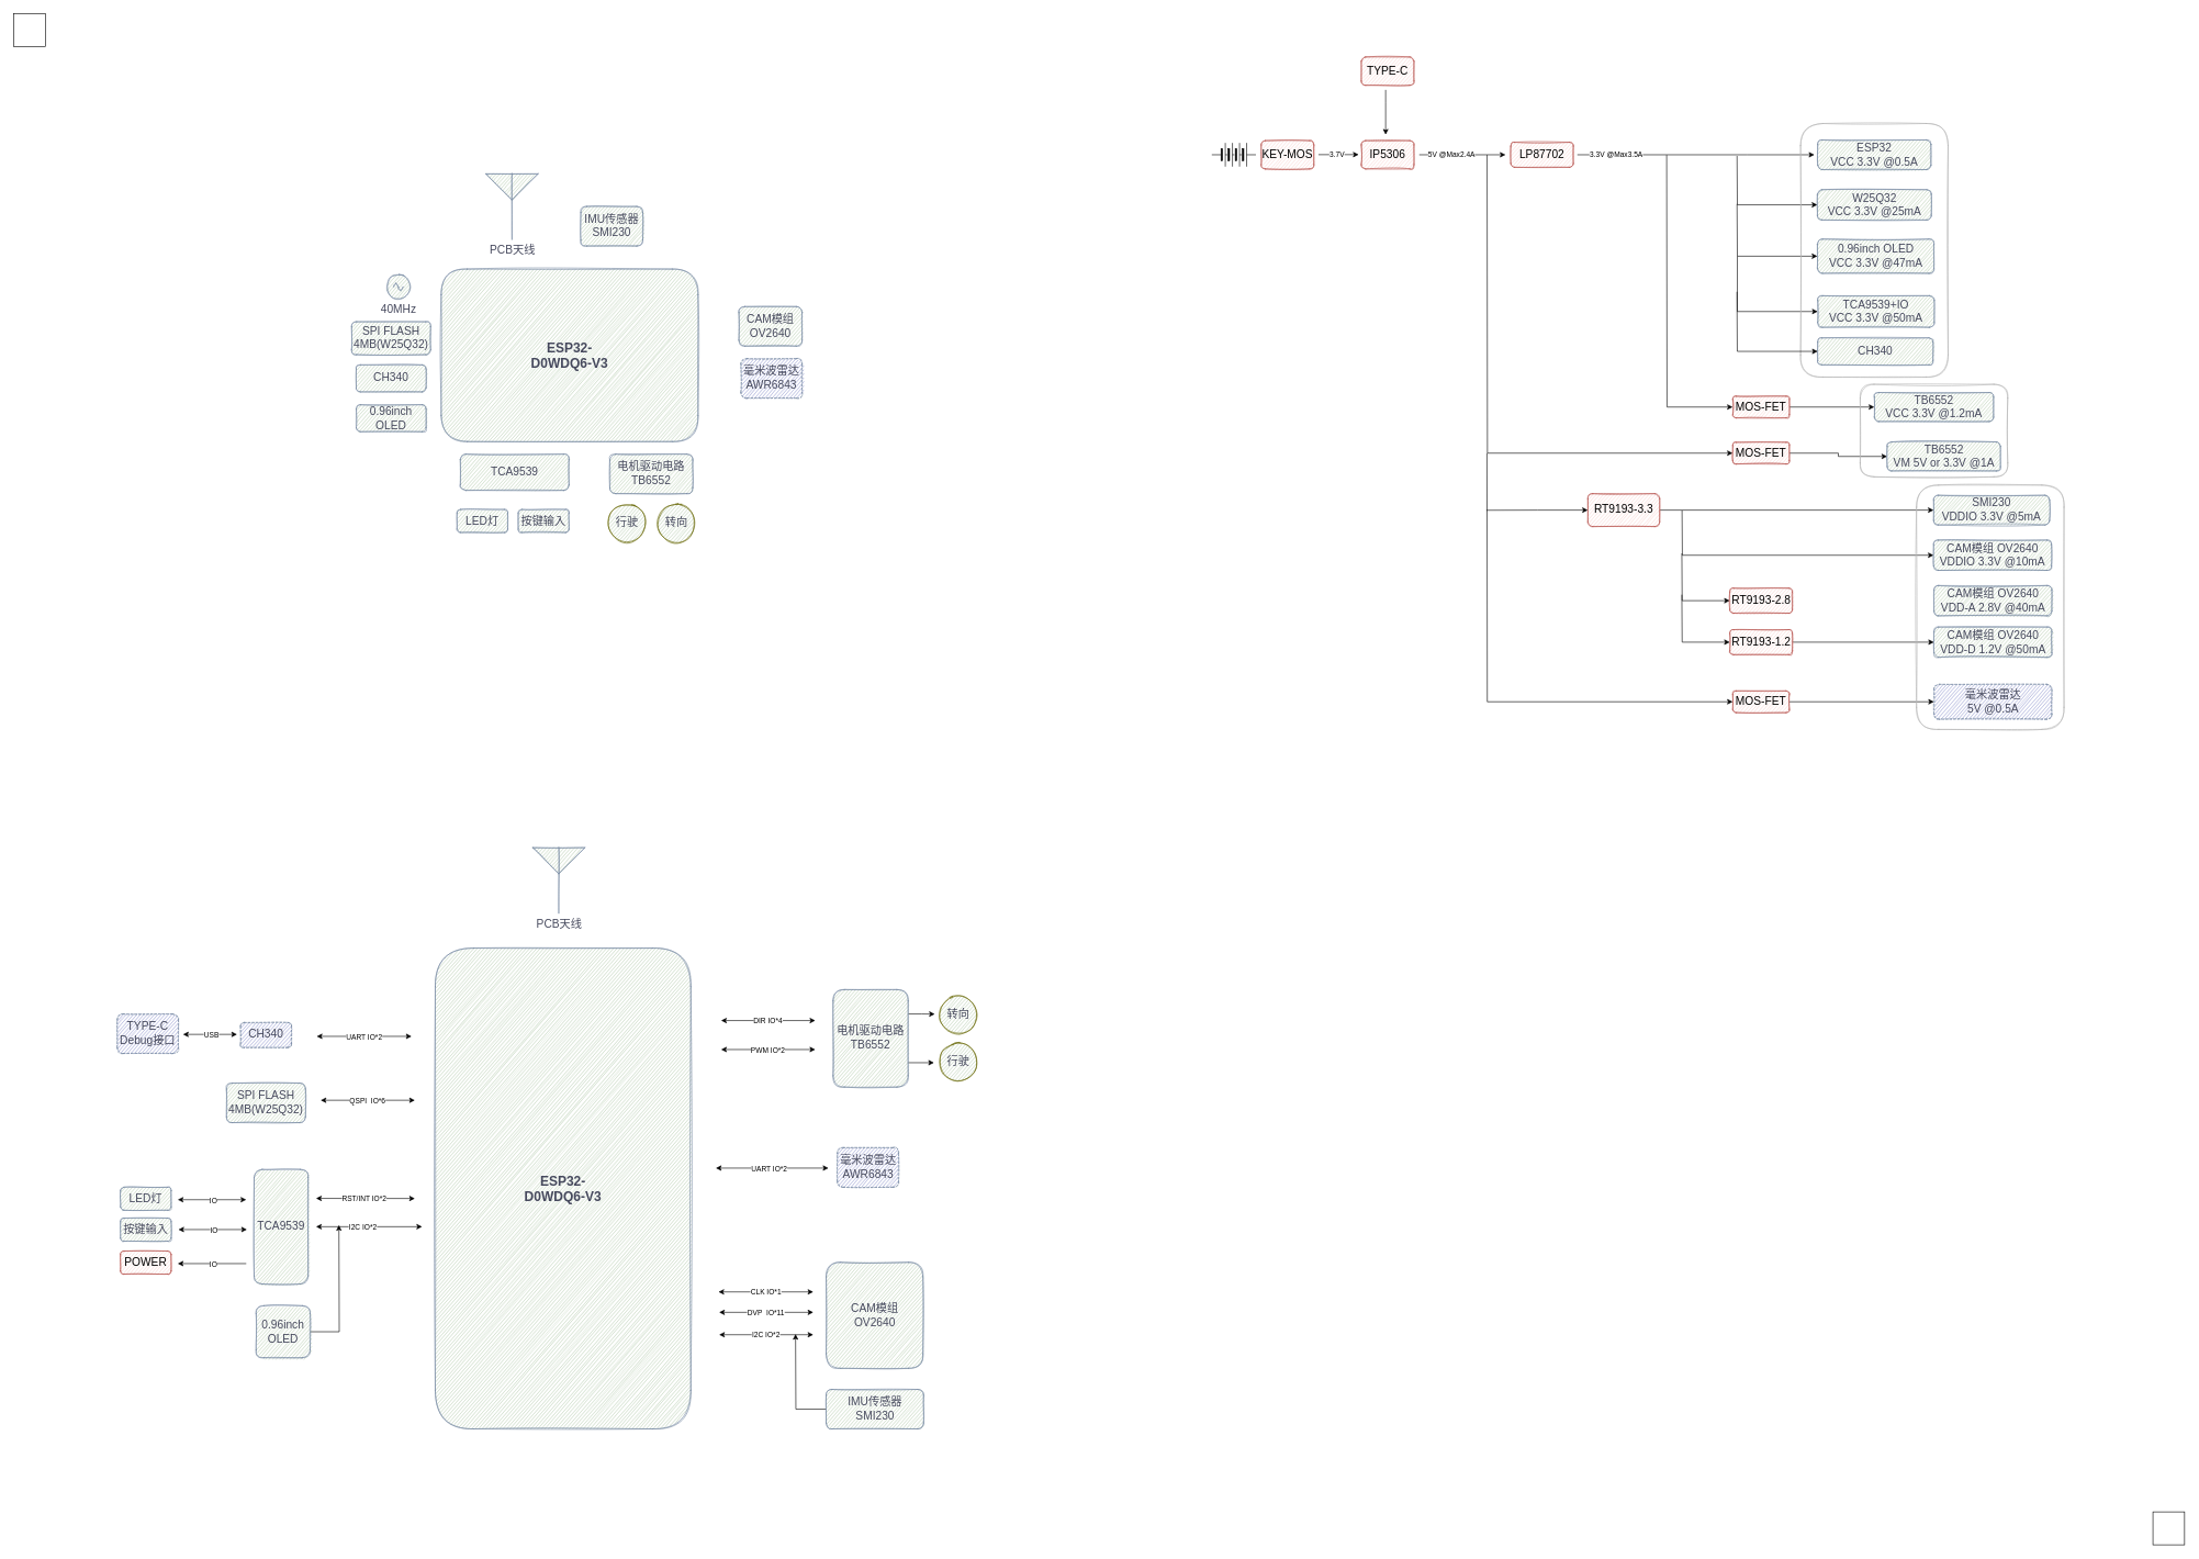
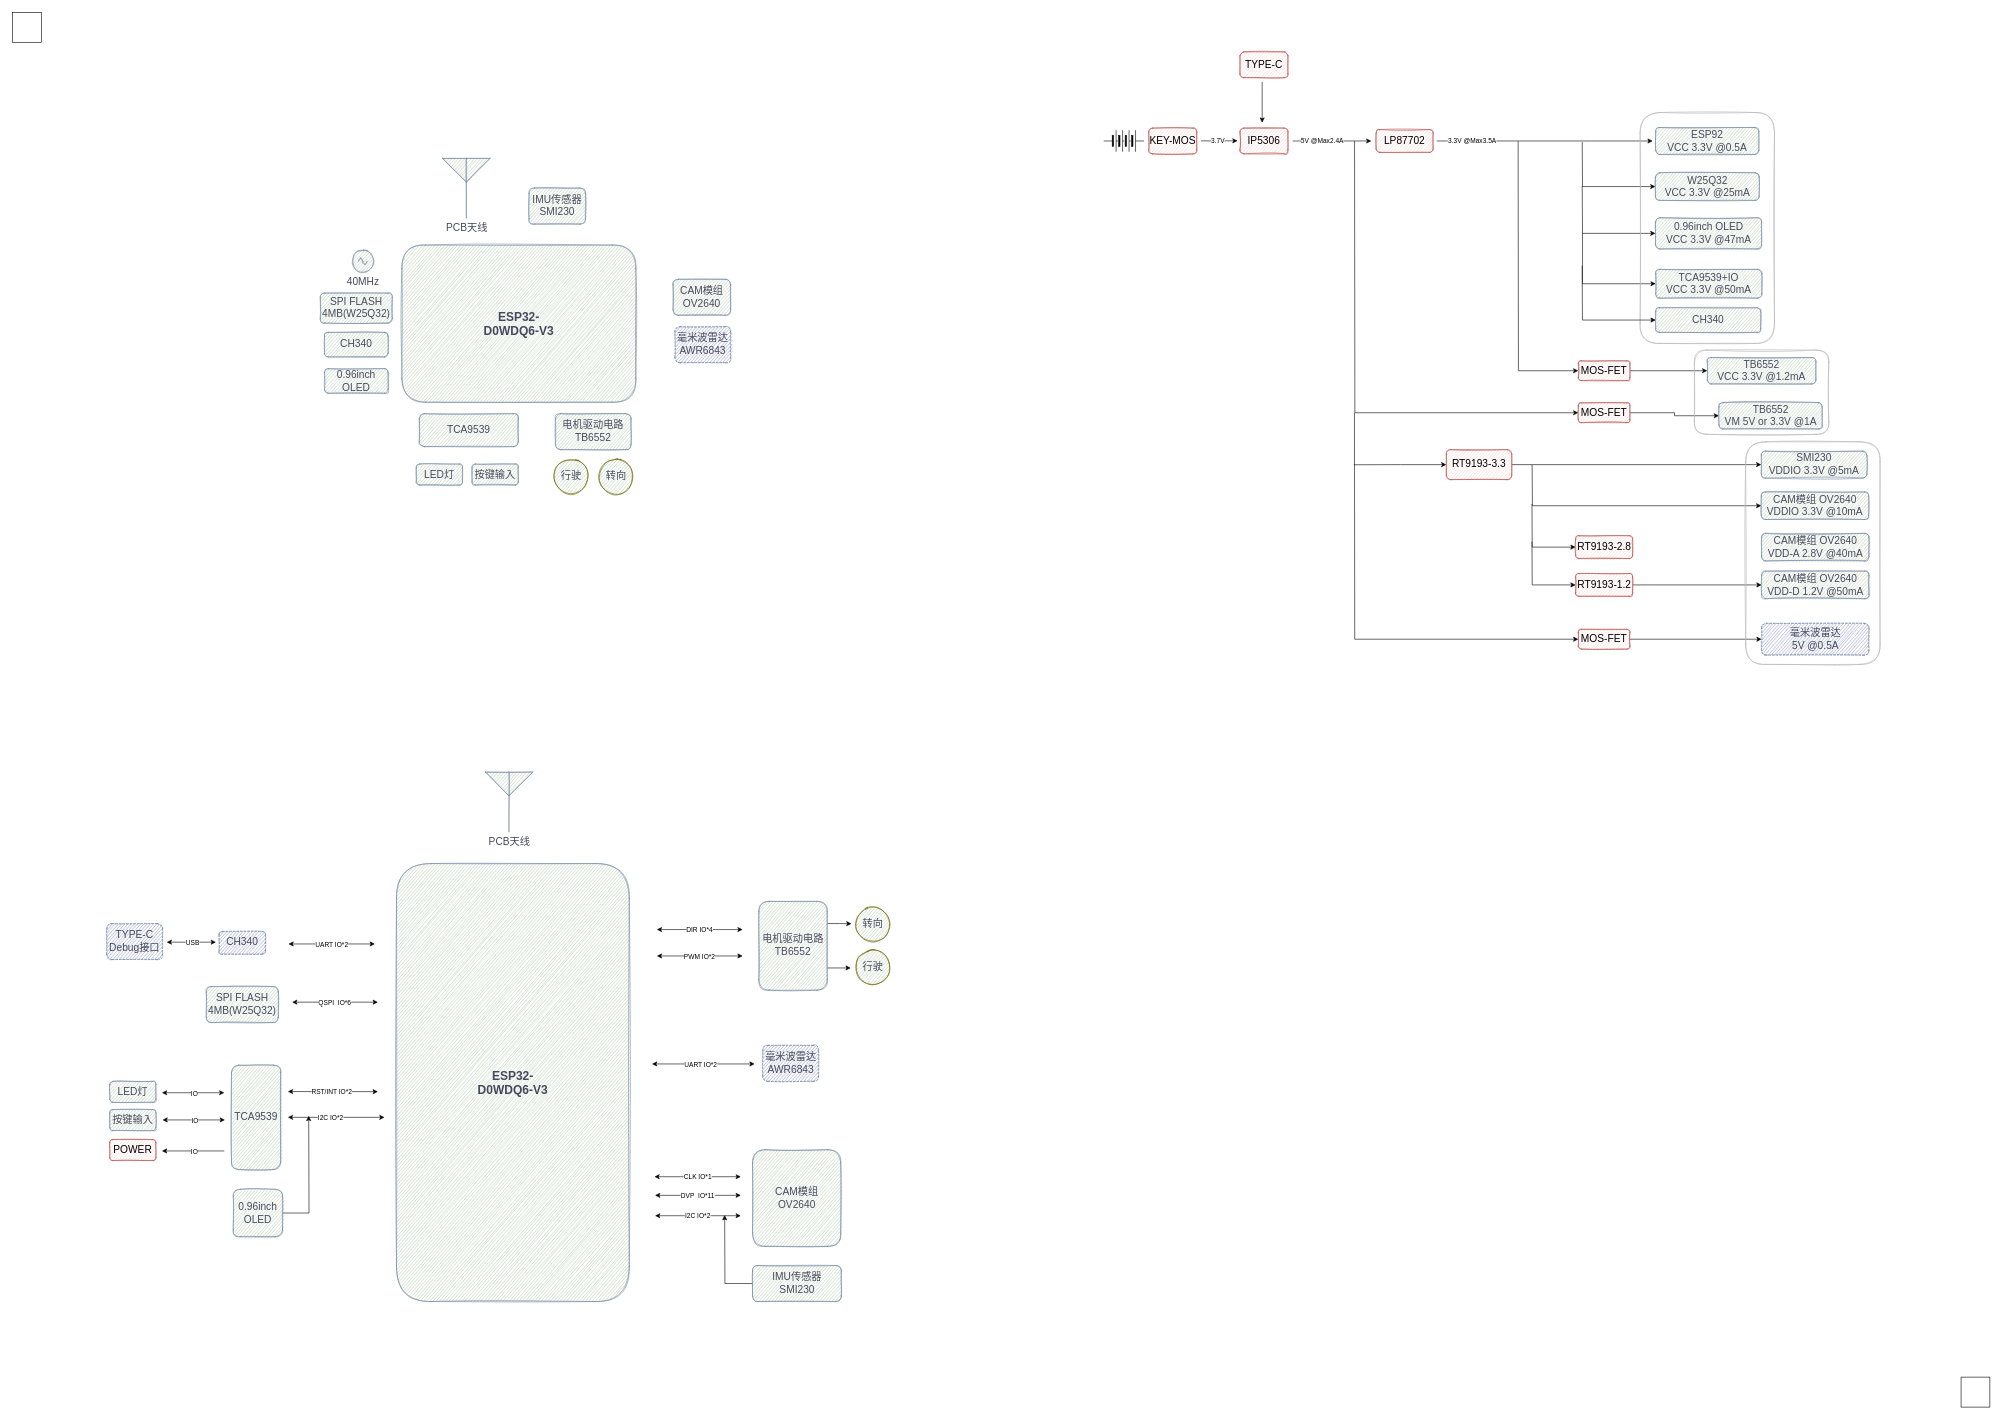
- <mxCell id="22" value="ESP32&lt;br&gt;VCC 3.3V @0.5A" style="rounded=1;whiteSpace=wrap;html=1;fontSize=17;fontColor=#46495D;strokeColor=#788AA3;fillColor=#B2C9AB;glass=0;shadow=0;sketch=1;strokeWidth=1;perimeterSpacing=0;" parent="1" vertex="1"><mxGeometry x="2759" y="212" width="172" height="45" as="geometry" /></mxCell>
+ <mxCell id="22" value="ESP92&lt;br&gt;VCC 3.3V @0.5A" style="rounded=1;whiteSpace=wrap;html=1;fontSize=17;fontColor=#46495D;strokeColor=#788AA3;fillColor=#B2C9AB;glass=0;shadow=0;sketch=1;strokeWidth=1;perimeterSpacing=0;" parent="1" vertex="1"><mxGeometry x="2759" y="212" width="172" height="45" as="geometry" /></mxCell>
